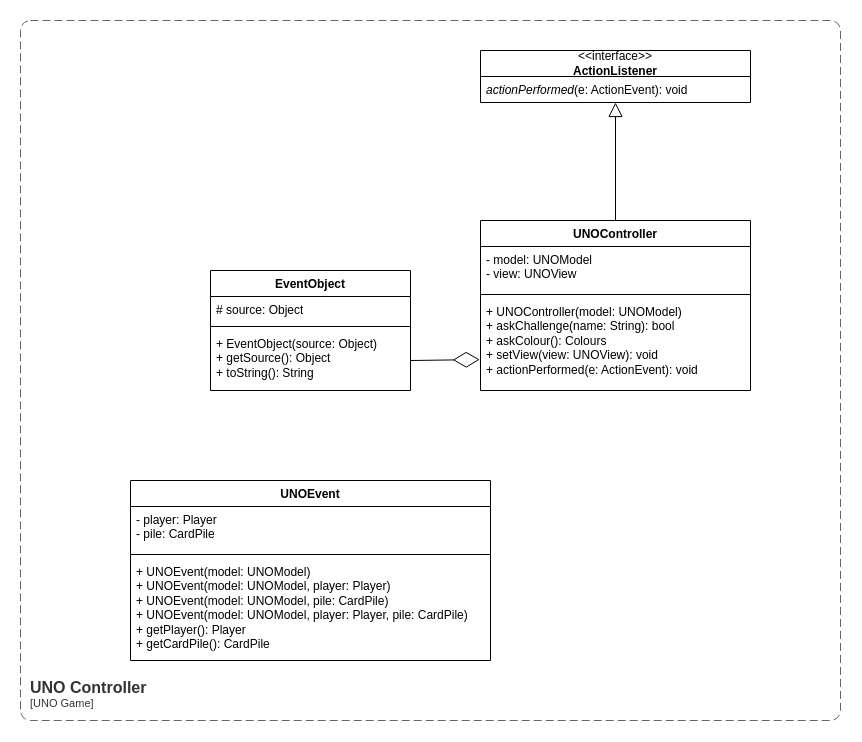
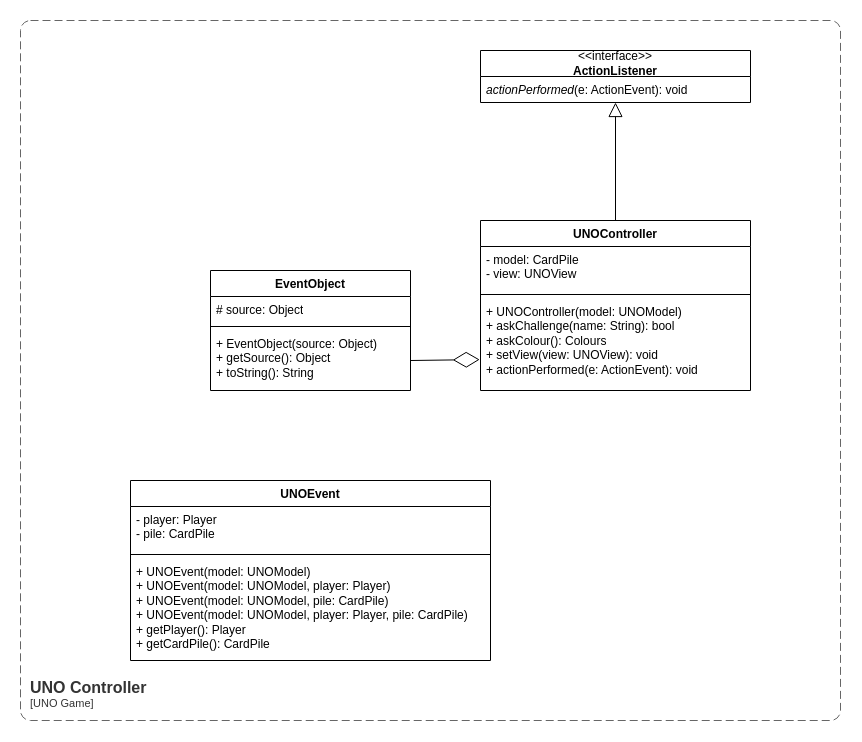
- <mxCell id="14" value="- model: UNOModel&lt;br&gt;- view: UNOView&lt;br&gt;" style="text;strokeColor=none;fillColor=none;align=left;verticalAlign=top;spacingLeft=4;spacingRight=4;overflow=hidden;rotatable=0;points=[[0,0.5],[1,0.5]];portConstraint=eastwest;whiteSpace=wrap;html=1;" vertex="1" parent="13"><mxGeometry y="26" width="270" height="44" as="geometry" /></mxCell>
+ <mxCell id="14" value="- model: CardPile&lt;br&gt;- view: UNOView&lt;br&gt;" style="text;strokeColor=none;fillColor=none;align=left;verticalAlign=top;spacingLeft=4;spacingRight=4;overflow=hidden;rotatable=0;points=[[0,0.5],[1,0.5]];portConstraint=eastwest;whiteSpace=wrap;html=1;" vertex="1" parent="13"><mxGeometry y="26" width="270" height="44" as="geometry" /></mxCell>
